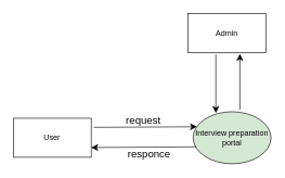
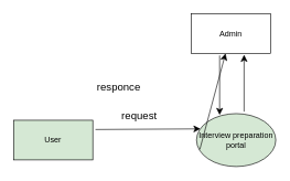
- <mxCell id="8" value="request" style="text;html=1;align=center;verticalAlign=middle;resizable=0;points=[];autosize=1;strokeColor=none;fillColor=none;fontSize=16;" vertex="1" parent="1"><mxGeometry x="184" y="168" width="71" height="31" as="geometry" /></mxCell>
+ <mxCell id="8" value="request" style="text;html=1;align=center;verticalAlign=middle;resizable=0;points=[];autosize=1;strokeColor=none;fillColor=none;fontSize=16;" vertex="1" parent="1"><mxGeometry x="174" y="158" width="71" height="31" as="geometry" /></mxCell>
- <mxCell id="5" value="User" style="rounded=0;whiteSpace=wrap;html=1;" vertex="1" parent="1"><mxGeometry x="20" y="181" width="120" height="60" as="geometry" /></mxCell>
+ <mxCell id="5" value="User" style="rounded=0;whiteSpace=wrap;html=1;fillColor=#d5e8d4;" vertex="1" parent="1"><mxGeometry x="20" y="181" width="120" height="60" as="geometry" /></mxCell>
- <mxCell id="6" value="" style="endArrow=classic;html=1;rounded=0;fontSize=12;startSize=8;endSize=8;exitX=0.042;exitY=0.675;exitDx=0;exitDy=0;exitPerimeter=0;entryX=1;entryY=0.75;entryDx=0;entryDy=0;" edge="1" parent="1" source="2" target="5"><mxGeometry width="50" height="50" relative="1" as="geometry"><mxPoint x="317" y="237" as="sourcePoint" /><mxPoint x="367" y="187" as="targetPoint" /></mxGeometry></mxCell>
+ <mxCell id="6" value="" style="endArrow=classic;html=1;rounded=0;fontSize=12;startSize=8;endSize=8;exitX=0.042;exitY=0.675;exitDx=0;exitDy=0;exitPerimeter=0;" edge="1" parent="1" source="2" target="10"><mxGeometry width="50" height="50" relative="1" as="geometry"><mxPoint x="317" y="237" as="sourcePoint" /><mxPoint x="367" y="187" as="targetPoint" /></mxGeometry></mxCell>
- <mxCell id="7" value="responce" style="text;html=1;align=center;verticalAlign=middle;whiteSpace=wrap;rounded=0;fontSize=16;" vertex="1" parent="1"><mxGeometry x="195" y="221" width="69" height="30" as="geometry" /></mxCell>
+ <mxCell id="7" value="responce" style="text;html=1;align=center;verticalAlign=middle;whiteSpace=wrap;rounded=0;fontSize=16;" vertex="1" parent="1"><mxGeometry x="145" y="116" width="69" height="30" as="geometry" /></mxCell>
